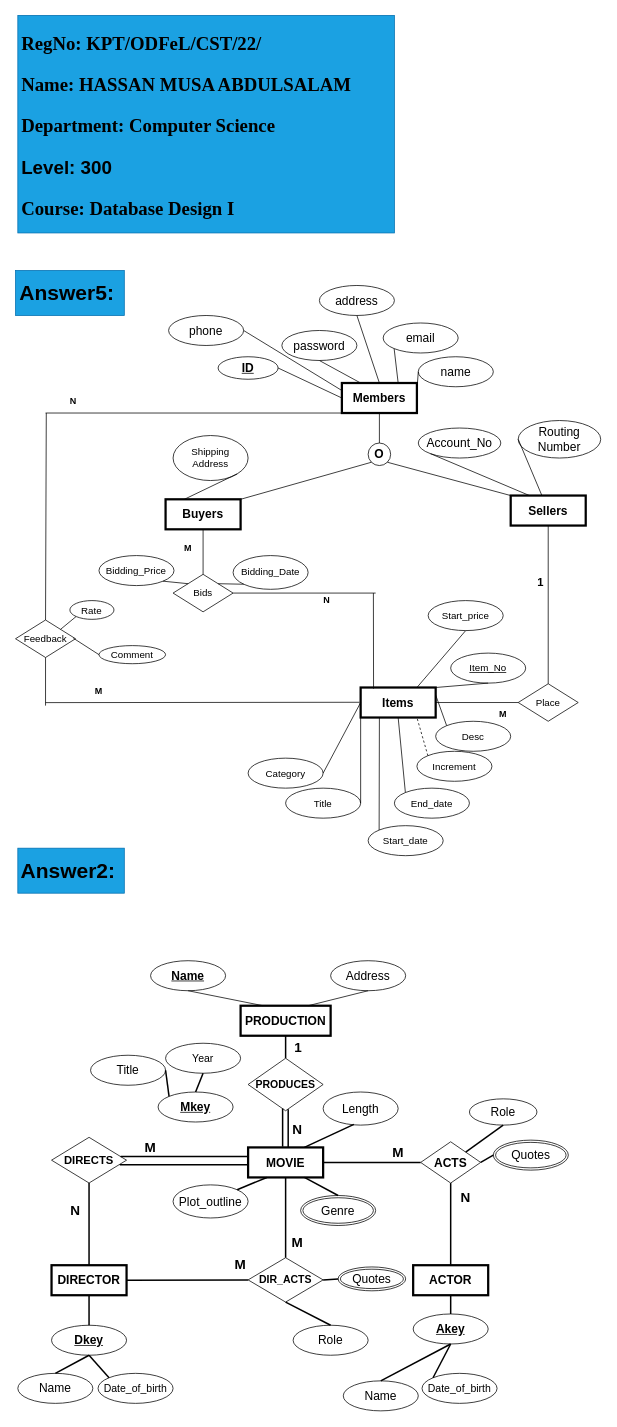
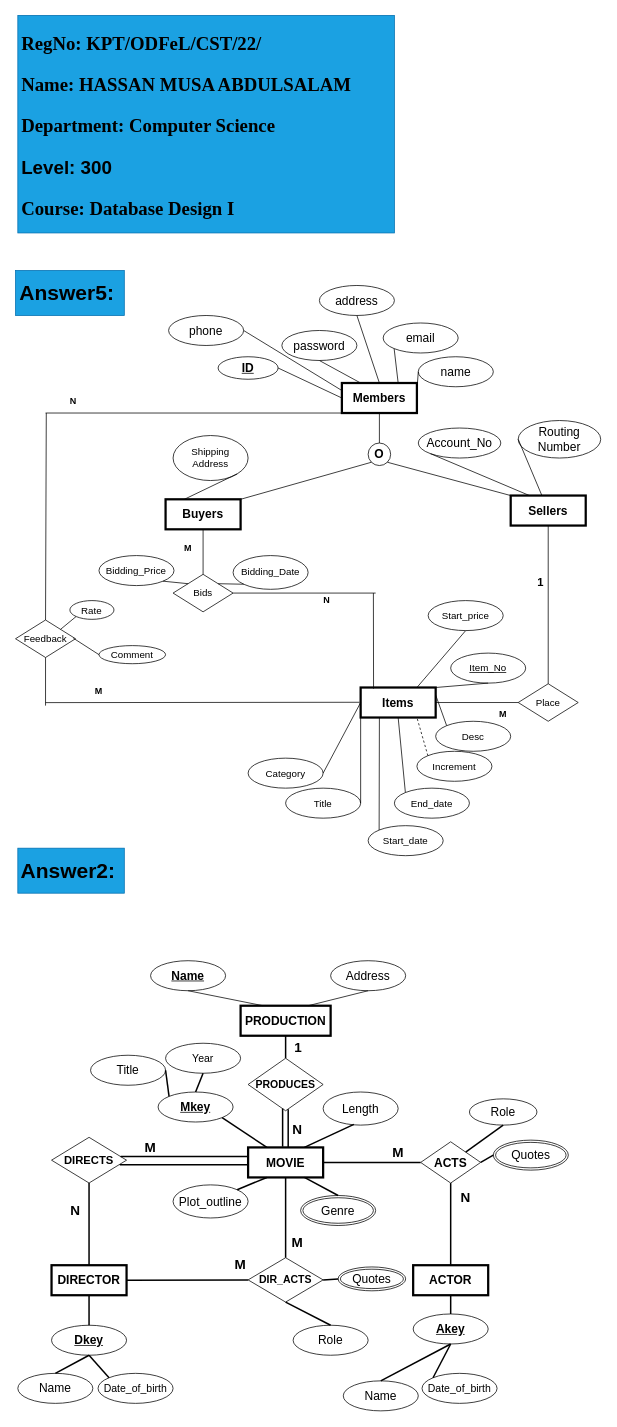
+ <mxCell id="123" value="" style="endArrow=none;html=1;strokeWidth=2;fontSize=14;entryX=1;entryY=1;entryDx=0;entryDy=0;exitX=0.25;exitY=0;exitDx=0;exitDy=0;" parent="1" source="77" target="118" edge="1"><mxGeometry width="50" height="50" relative="1" as="geometry"><mxPoint x="220" y="1570" as="sourcePoint" /><mxPoint x="270" y="1520" as="targetPoint" /></mxGeometry></mxCell>
